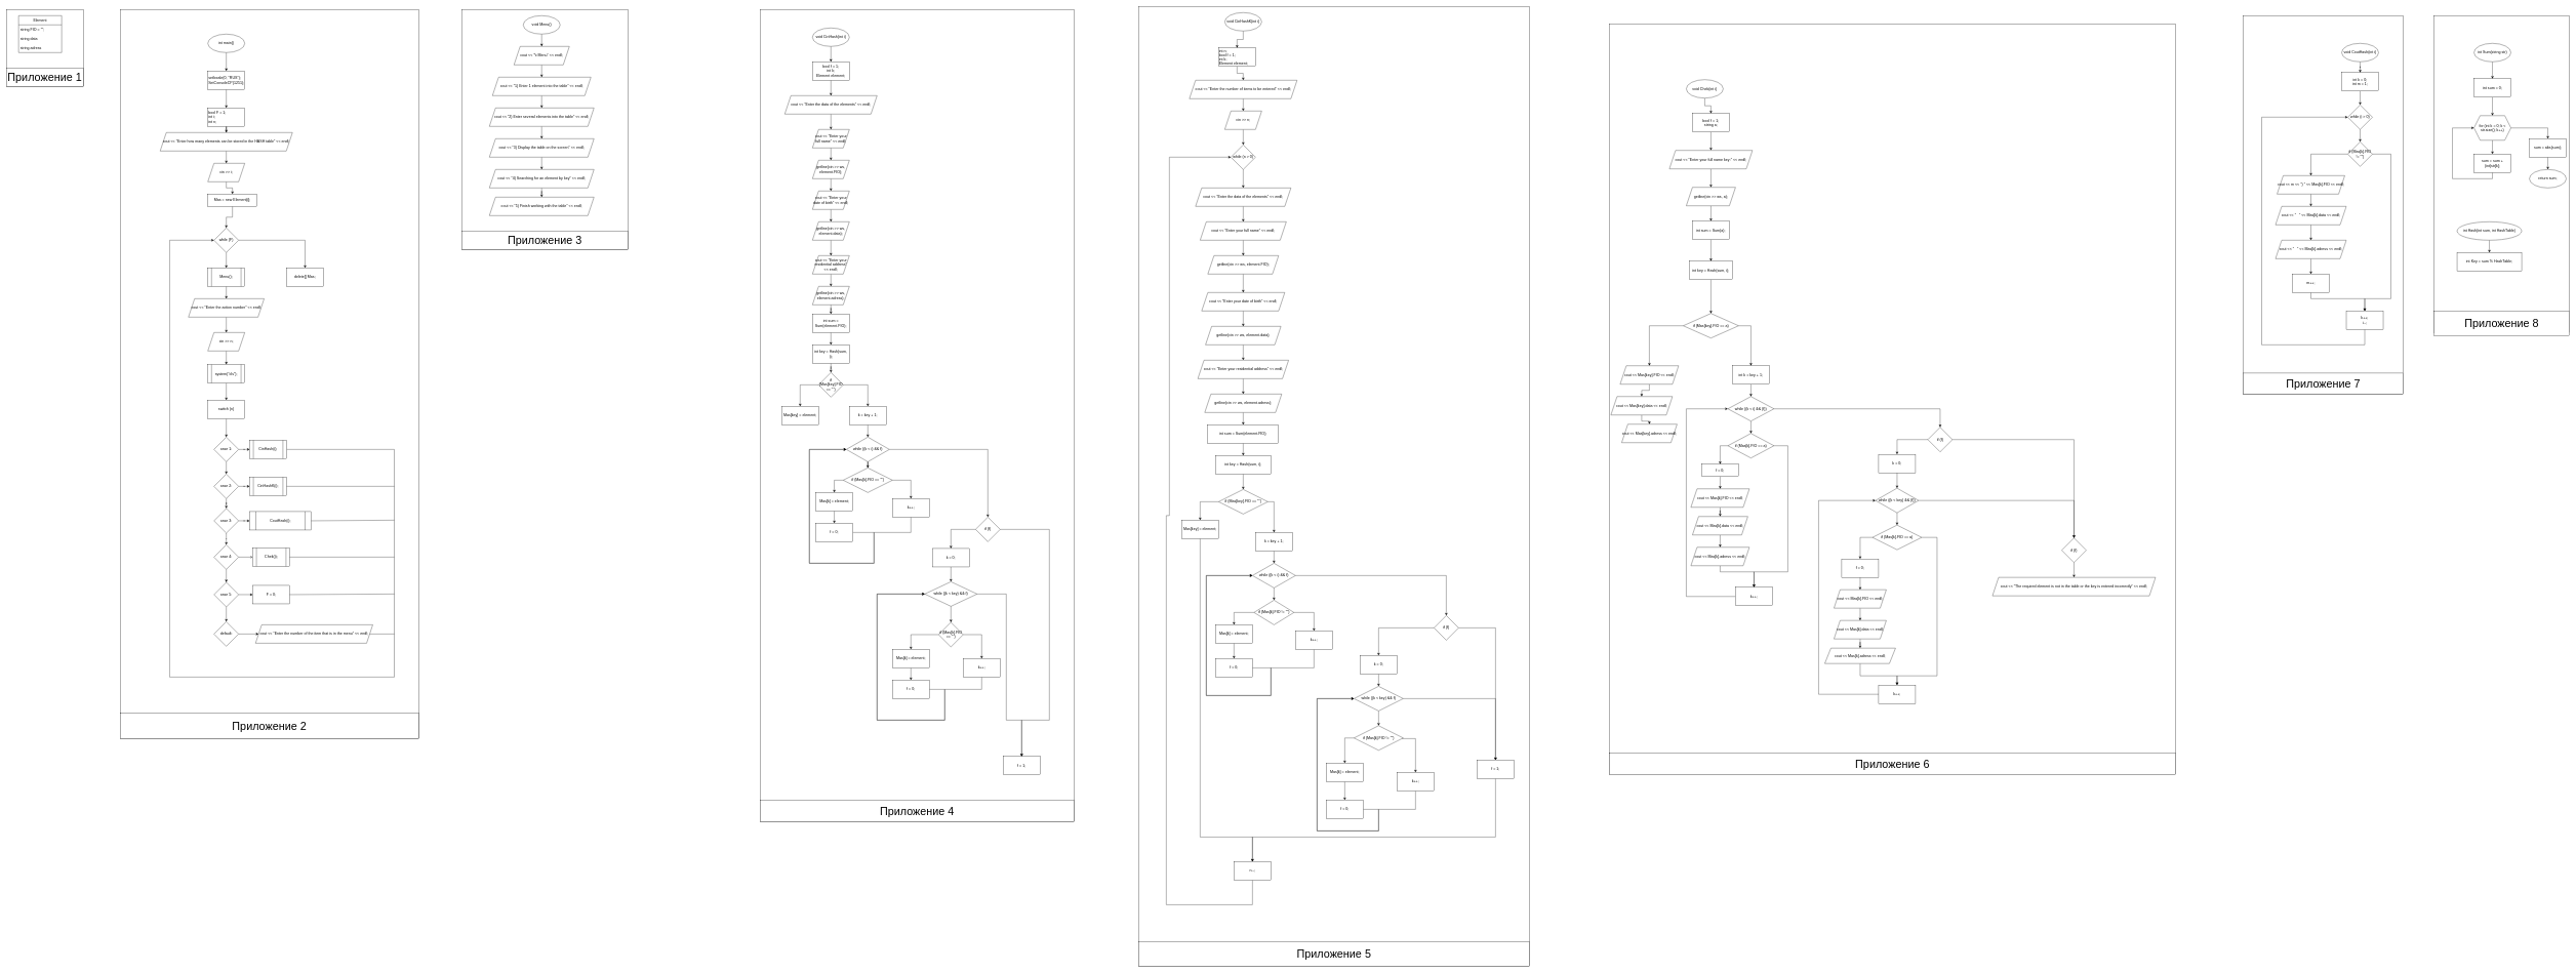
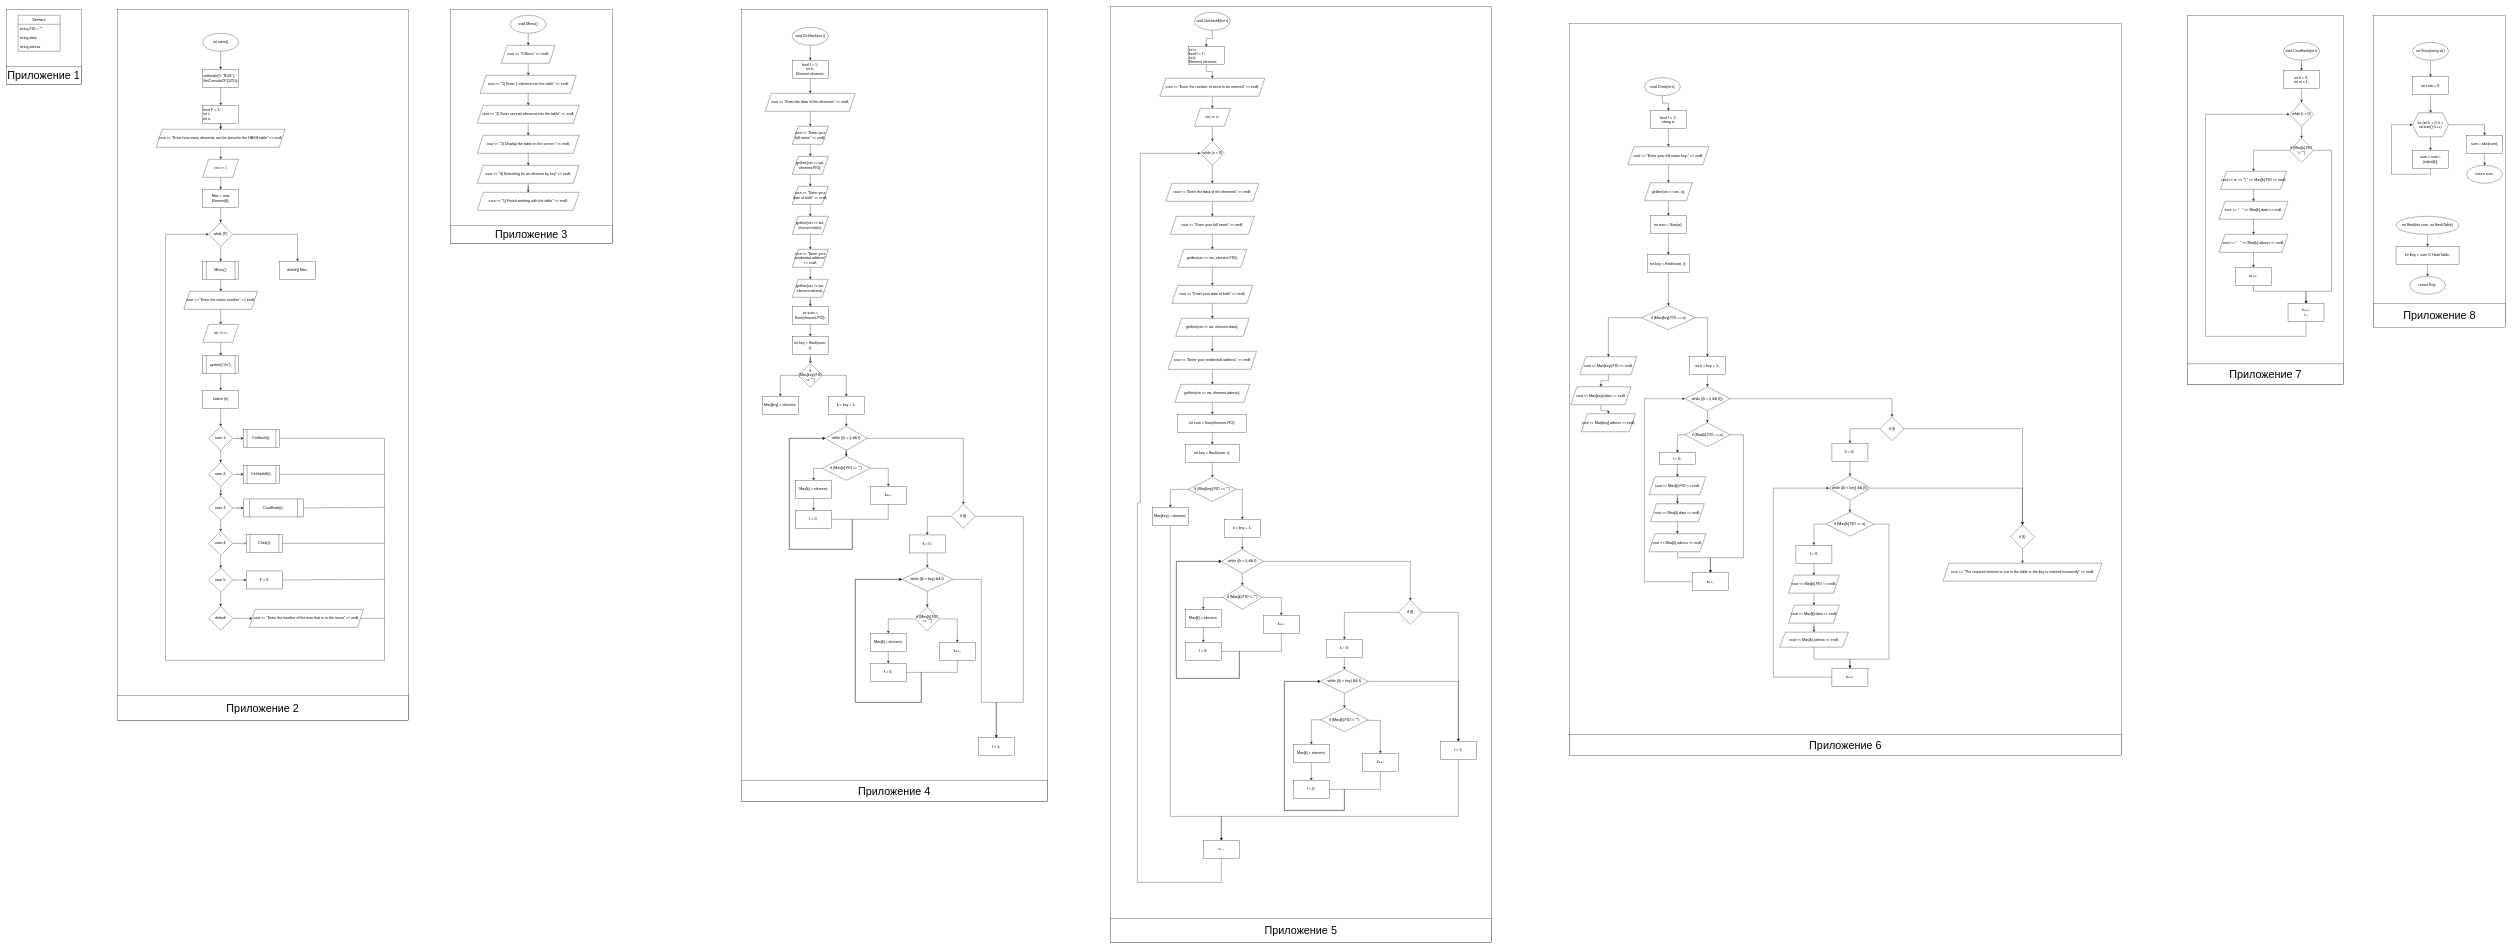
- <mxCell id="25" value="Mas = new Element[i];" style="whiteSpace=wrap;html=1;" parent="1" vertex="1"><mxGeometry x="675" y="630" width="160" height="40" as="geometry" /></mxCell>
+ <mxCell id="25" value="Mas = new Element[i];" style="whiteSpace=wrap;html=1;" parent="1" vertex="1"><mxGeometry x="675" y="630" width="120" height="60" as="geometry" /></mxCell>
+ <mxCell id="304" style="edgeStyle=orthogonalEdgeStyle;rounded=0;orthogonalLoop=1;jettySize=auto;html=1;entryX=0.5;entryY=0;entryDx=0;entryDy=0;fontColor=#000000;" parent="1" source="305" target="306" edge="1"><mxGeometry relative="1" as="geometry" /></mxCell>
+ <mxCell id="306" value="return Key;" style="ellipse;whiteSpace=wrap;html=1;fontColor=#000000;" parent="1" vertex="1"><mxGeometry x="8030" y="920" width="120" height="60" as="geometry" /></mxCell>
